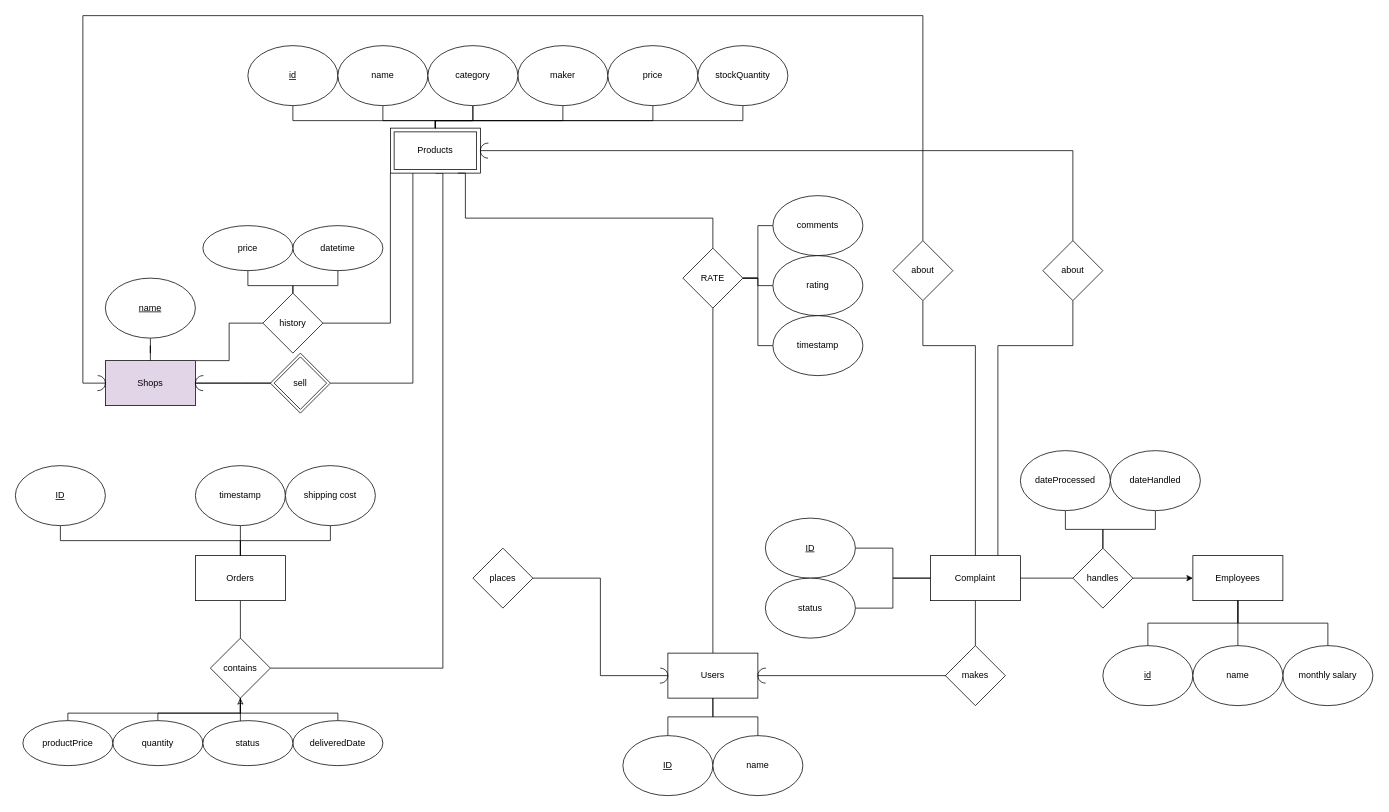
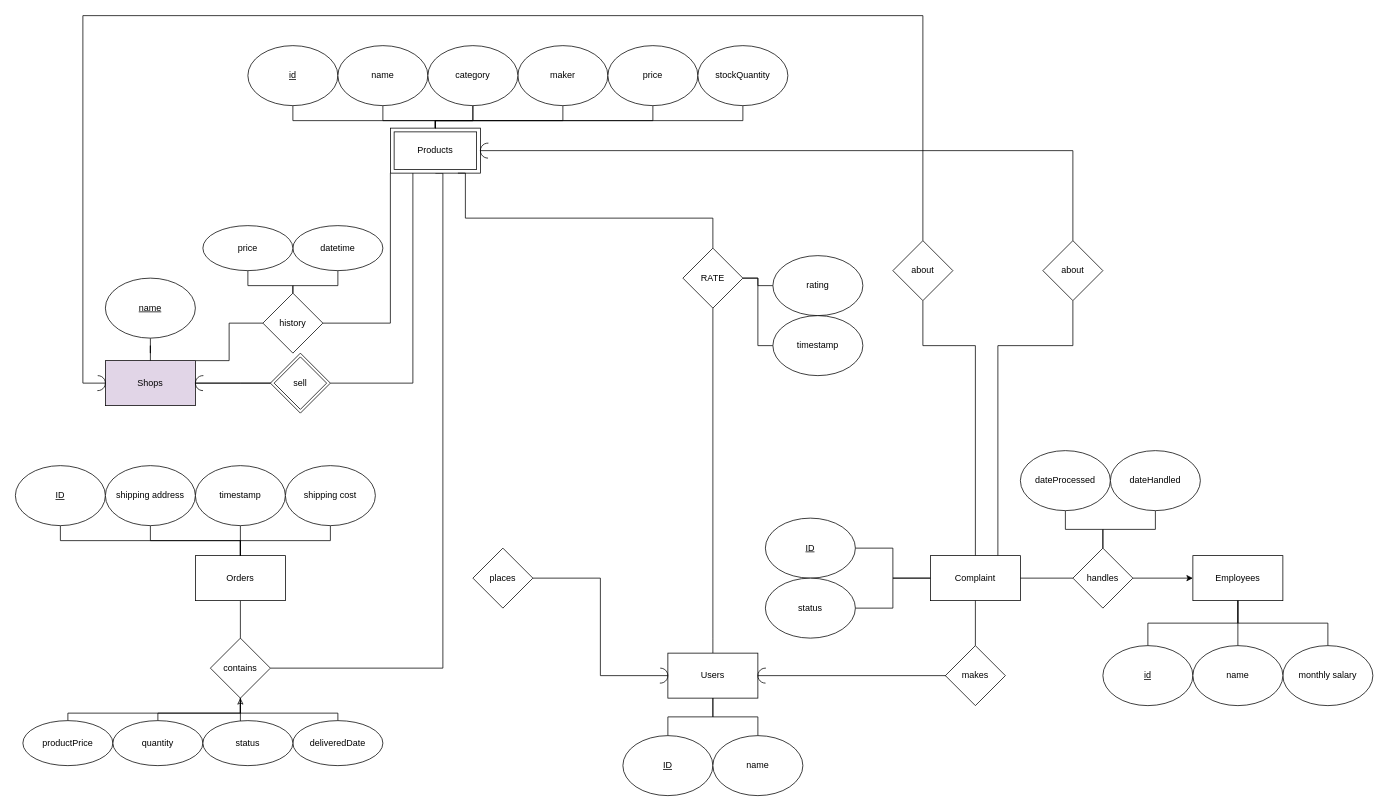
- <mxCell id="55" value="comments" style="ellipse;whiteSpace=wrap;html=1;" parent="1" vertex="1"><mxGeometry x="1030" y="260" width="120" height="80" as="geometry" /></mxCell>
- <mxCell id="53" style="edgeStyle=orthogonalEdgeStyle;rounded=0;orthogonalLoop=1;jettySize=auto;html=1;entryX=0;entryY=0.5;entryDx=0;entryDy=0;endArrow=none;endFill=0;" parent="1" source="54" target="55" edge="1"><mxGeometry relative="1" as="geometry" /></mxCell>
+ <mxCell id="82" value="shipping address" style="ellipse;whiteSpace=wrap;html=1;" parent="73" vertex="1"><mxGeometry x="120" width="120" height="80" as="geometry" /></mxCell>
+ <mxCell id="81" style="edgeStyle=orthogonalEdgeStyle;rounded=0;orthogonalLoop=1;jettySize=auto;html=1;entryX=0.5;entryY=0;entryDx=0;entryDy=0;endArrow=none;endFill=0;" parent="73" source="82" target="74" edge="1"><mxGeometry relative="1" as="geometry" /></mxCell>
